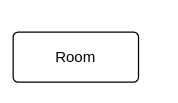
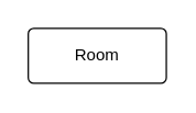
- <mxCell id="2" value="Room" style="rounded=1;arcSize=10;whiteSpace=wrap;html=1;align=center;" vertex="1" parent="1"><mxGeometry x="10" y="25" width="100" height="40" as="geometry" /></mxCell>
+ <mxCell id="2" value="Room" style="rounded=1;arcSize=10;whiteSpace=wrap;html=1;align=center;" vertex="1" parent="1"><mxGeometry x="20" y="20" width="100" height="40" as="geometry" /></mxCell>
